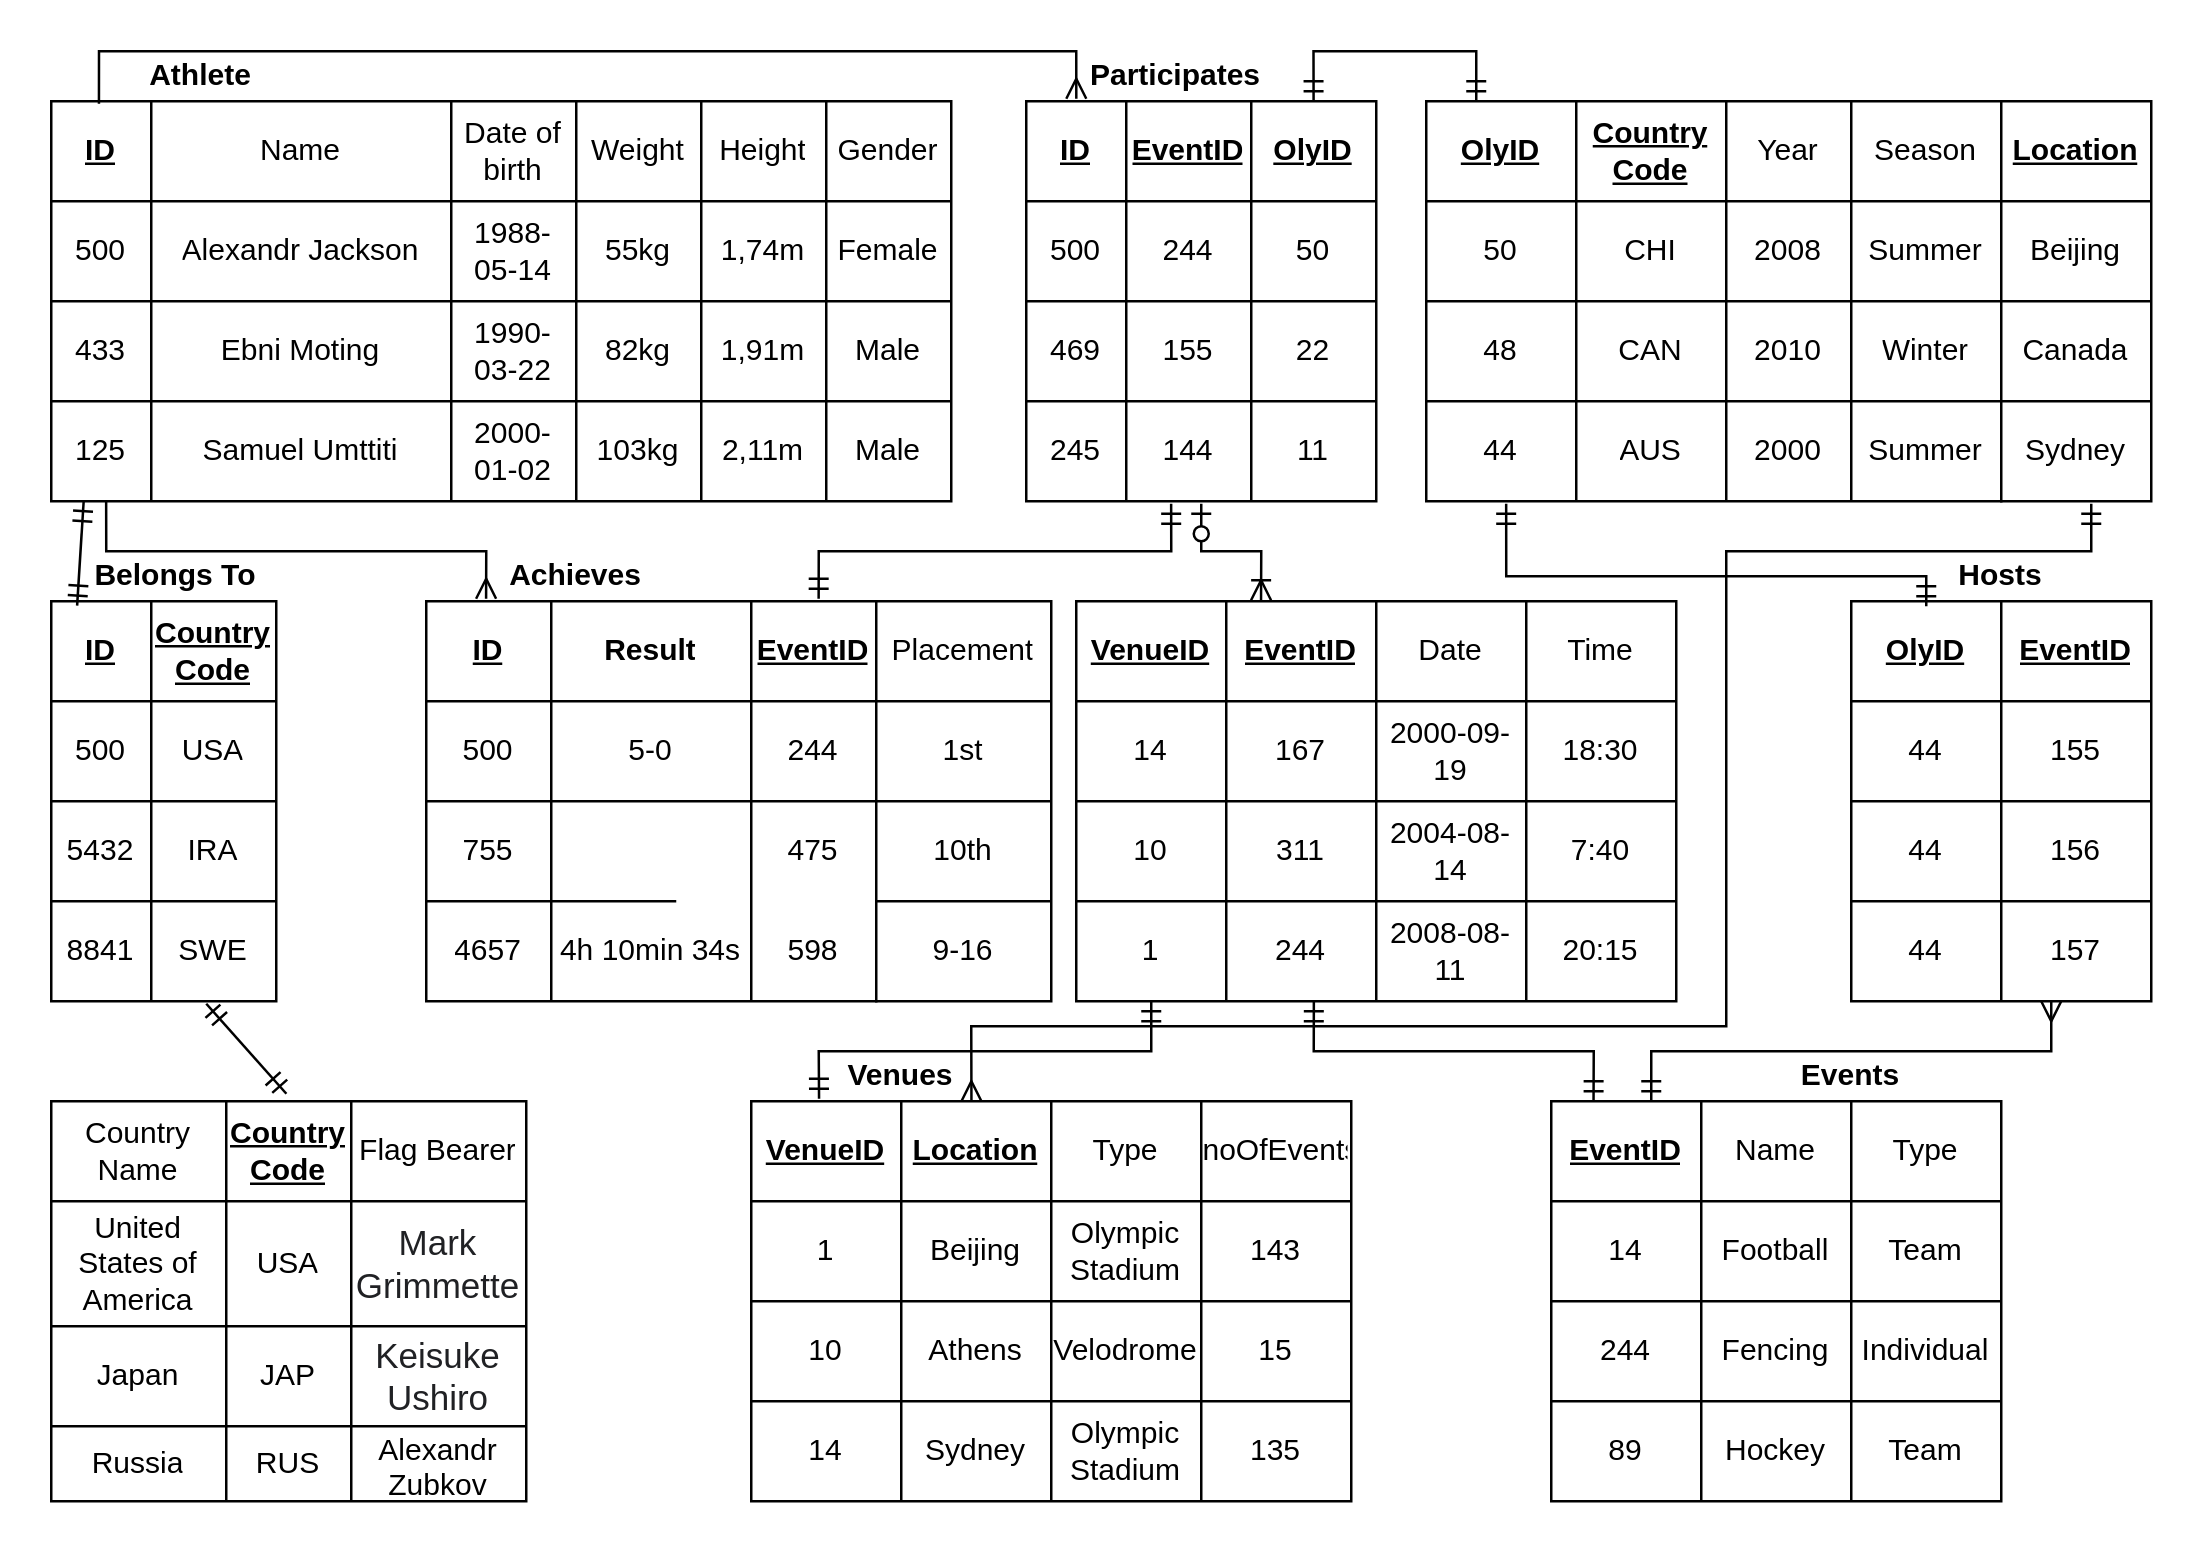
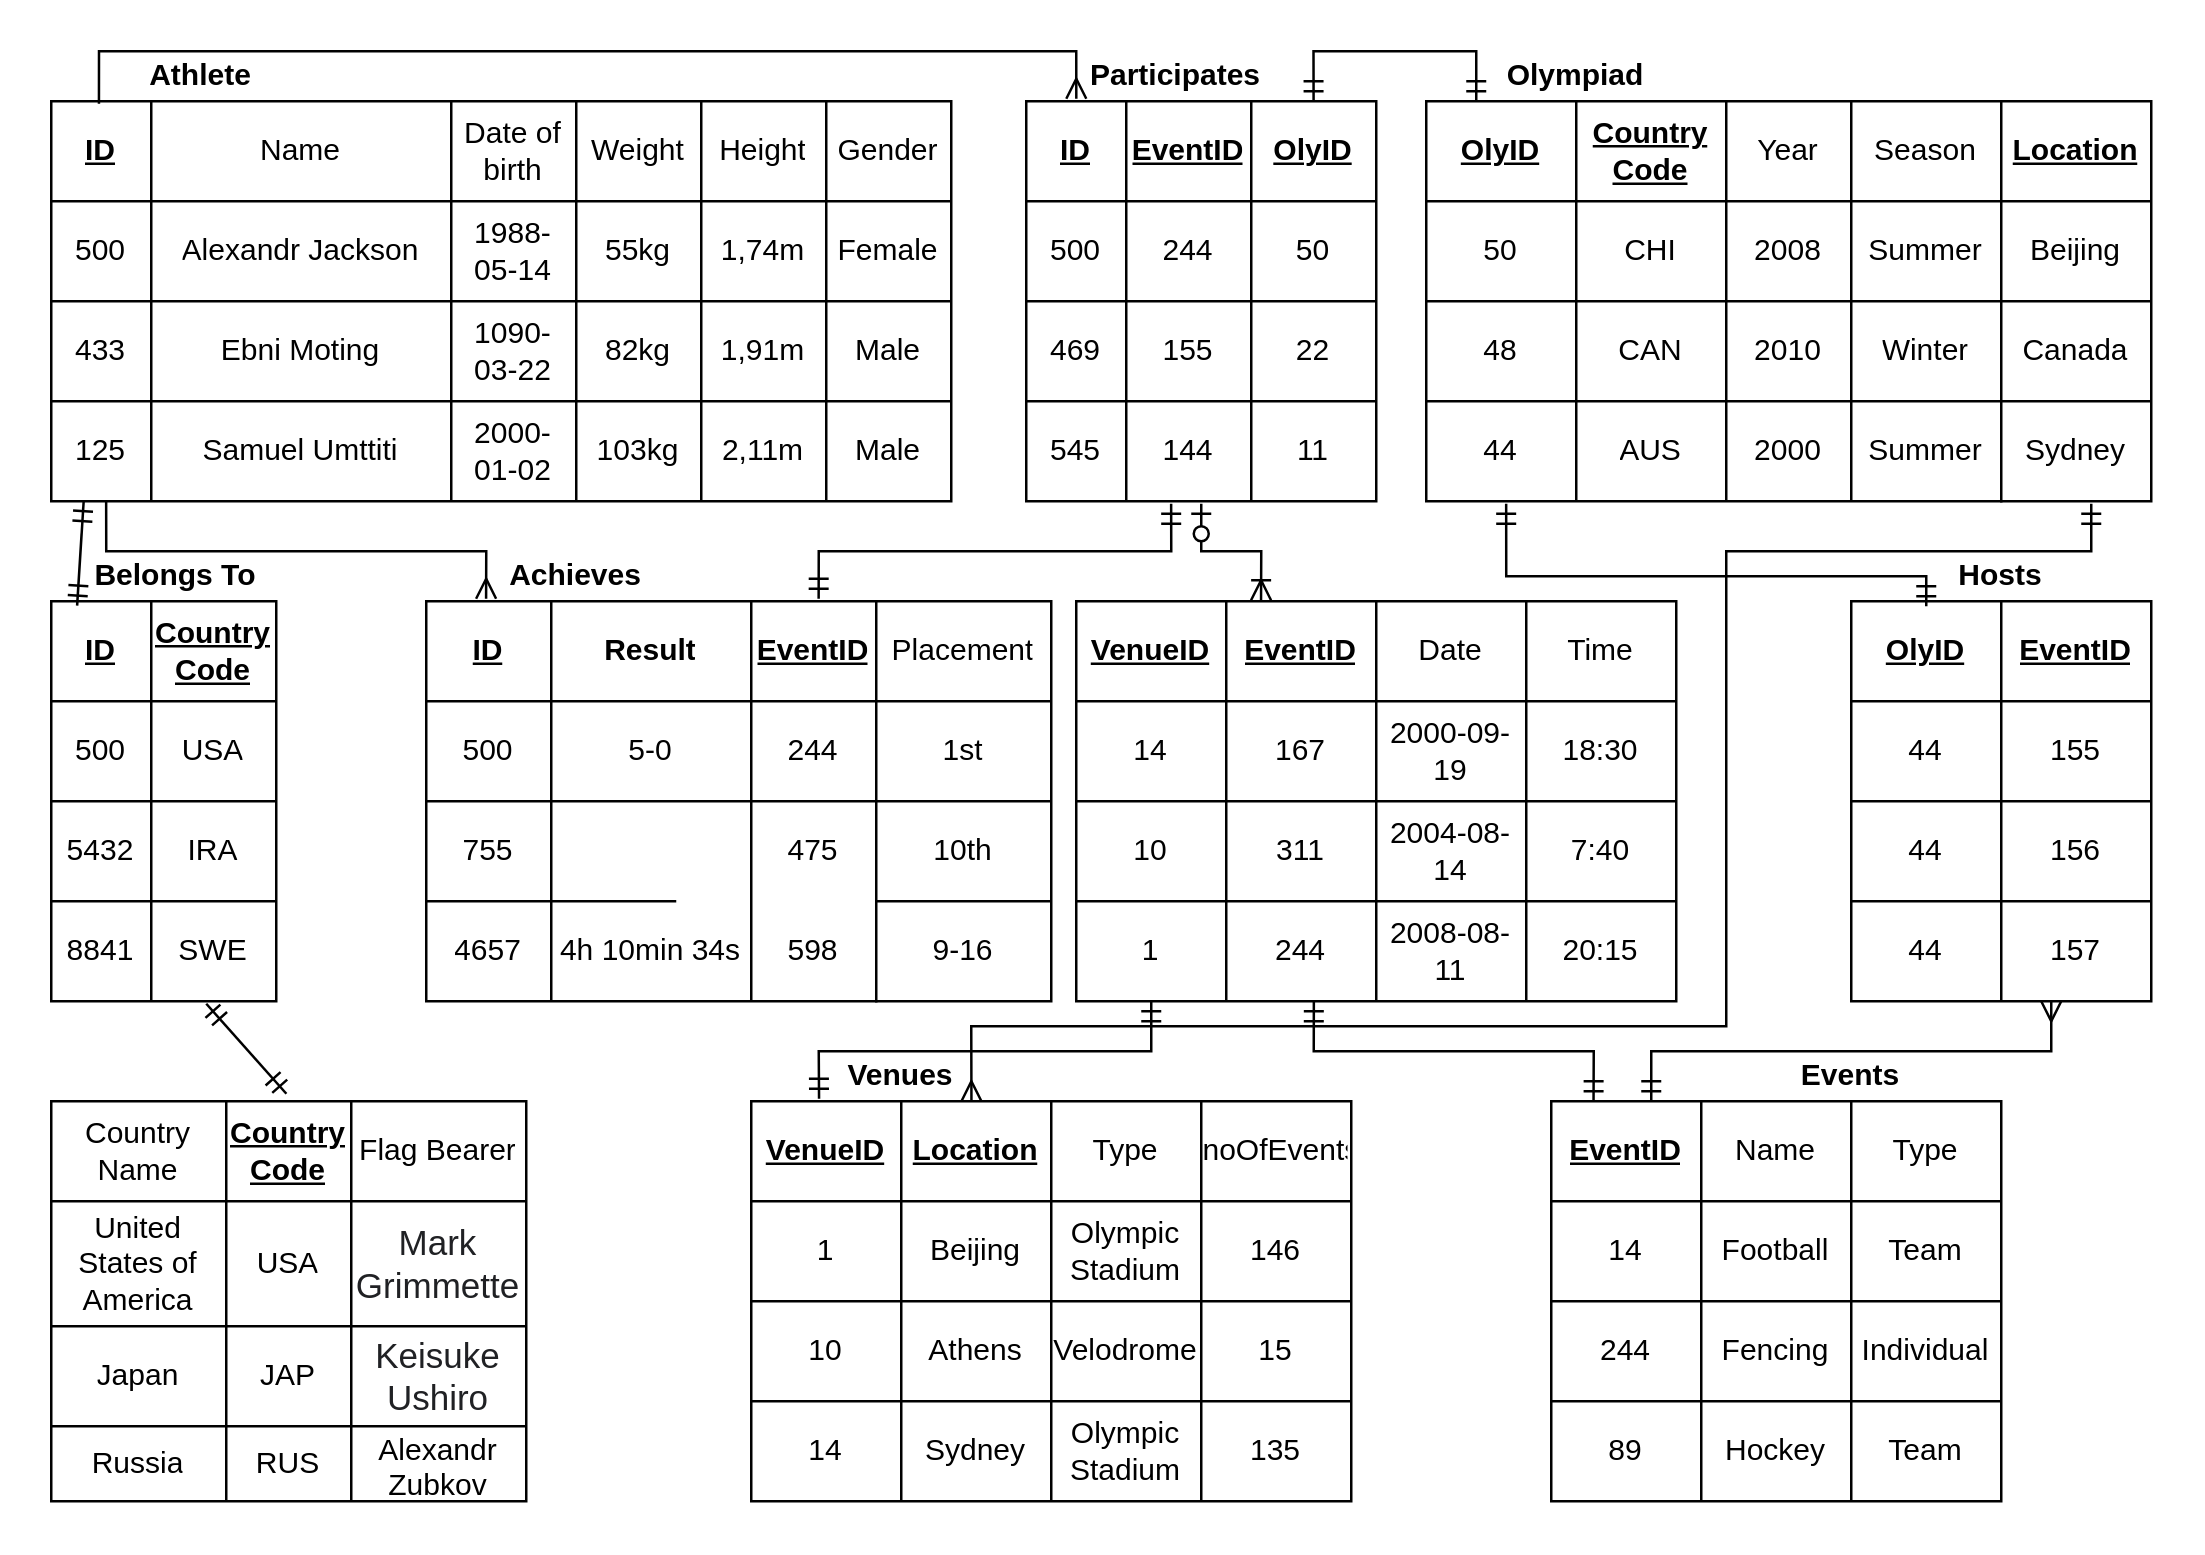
+ <mxCell id="72" value="&lt;b&gt;Olympiad&lt;/b&gt;" style="text;html=1;strokeColor=none;fillColor=none;align=center;verticalAlign=middle;whiteSpace=wrap;rounded=0;" vertex="1" parent="1"><mxGeometry x="610" y="20" width="40" height="20" as="geometry" /></mxCell>
- <mxCell id="20" value="1990-03-22" style="shape=partialRectangle;html=1;whiteSpace=wrap;connectable=0;overflow=hidden;fillColor=none;top=0;left=0;bottom=0;right=0;" vertex="1" parent="17"><mxGeometry x="160" width="50" height="40" as="geometry" /></mxCell>
+ <mxCell id="20" value="1090-03-22" style="shape=partialRectangle;html=1;whiteSpace=wrap;connectable=0;overflow=hidden;fillColor=none;top=0;left=0;bottom=0;right=0;" vertex="1" parent="17"><mxGeometry x="160" width="50" height="40" as="geometry" /></mxCell>
- <mxCell id="45" value="245" style="shape=partialRectangle;html=1;whiteSpace=wrap;connectable=0;overflow=hidden;fillColor=none;top=0;left=0;bottom=0;right=0;" vertex="1" parent="44"><mxGeometry width="40" height="40" as="geometry" /></mxCell>
+ <mxCell id="45" value="545" style="shape=partialRectangle;html=1;whiteSpace=wrap;connectable=0;overflow=hidden;fillColor=none;top=0;left=0;bottom=0;right=0;" vertex="1" parent="44"><mxGeometry width="40" height="40" as="geometry" /></mxCell>
- <mxCell id="166" value="143" style="shape=partialRectangle;html=1;whiteSpace=wrap;connectable=0;overflow=hidden;fillColor=none;top=0;left=0;bottom=0;right=0;" vertex="1" parent="162"><mxGeometry x="180" width="60" height="40" as="geometry" /></mxCell>
+ <mxCell id="166" value="146" style="shape=partialRectangle;html=1;whiteSpace=wrap;connectable=0;overflow=hidden;fillColor=none;top=0;left=0;bottom=0;right=0;" vertex="1" parent="162"><mxGeometry x="180" width="60" height="40" as="geometry" /></mxCell>
